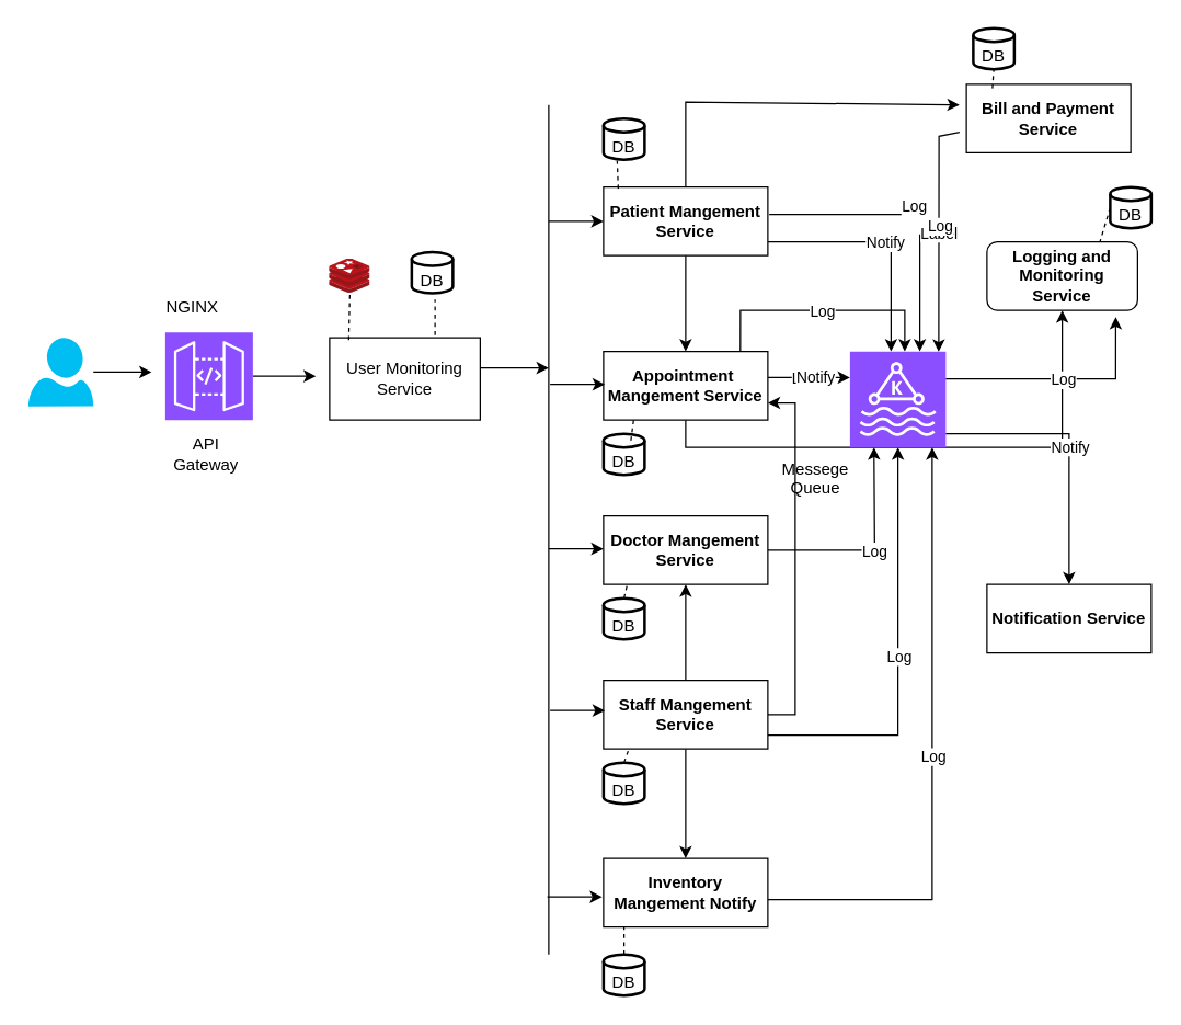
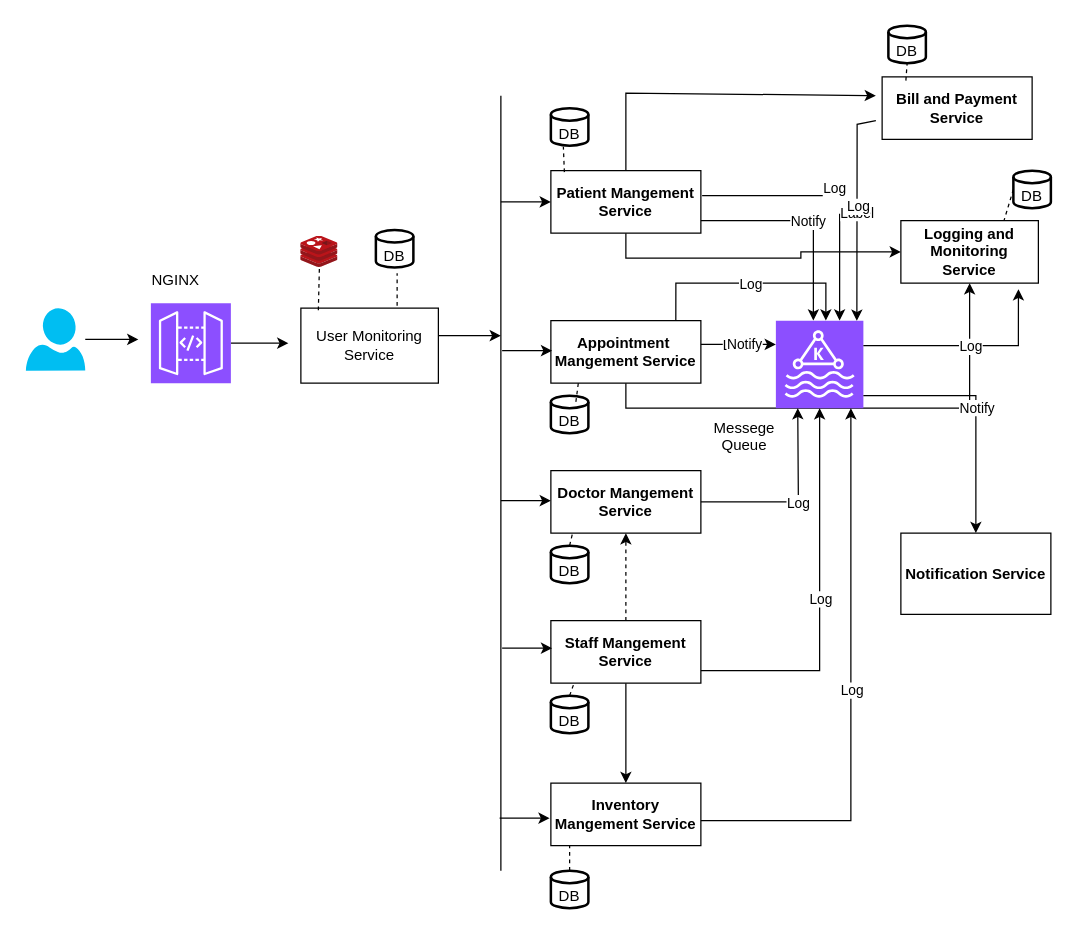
- <mxCell id="21" value="Logging and Monitoring Service" style="whiteSpace=wrap;html=1;fontStyle=1;rounded=1;" parent="1" vertex="1"><mxGeometry x="720" y="176" width="110" height="50" as="geometry" /></mxCell>
+ <mxCell id="21" value="Logging and Monitoring Service" style="rounded=0;whiteSpace=wrap;html=1;fontStyle=1" parent="1" vertex="1"><mxGeometry x="720" y="176" width="110" height="50" as="geometry" /></mxCell>
- <mxCell id="10" style="edgeStyle=orthogonalEdgeStyle;rounded=0;orthogonalLoop=1;jettySize=auto;html=1;exitX=0.5;exitY=1;exitDx=0;exitDy=0;entryX=0.5;entryY=0;entryDx=0;entryDy=0;" parent="1" source="11" target="13" edge="1"><mxGeometry relative="1" as="geometry" /></mxCell>
+ <mxCell id="10" style="edgeStyle=orthogonalEdgeStyle;rounded=0;orthogonalLoop=1;jettySize=auto;html=1;exitX=0.5;exitY=1;exitDx=0;exitDy=0;" parent="1" source="11" target="21" edge="1"><mxGeometry relative="1" as="geometry" /></mxCell>
- <mxCell id="69" value="API Gateway" style="text;html=1;align=center;verticalAlign=middle;whiteSpace=wrap;rounded=0;" parent="1" vertex="1"><mxGeometry x="120" y="316" width="60" height="30" as="geometry" /></mxCell>
- <mxCell id="16" style="edgeStyle=orthogonalEdgeStyle;rounded=0;orthogonalLoop=1;jettySize=auto;html=1;exitX=1;exitY=0.5;exitDx=0;exitDy=0;entryX=1;entryY=0.75;entryDx=0;entryDy=0;" parent="1" source="18" target="13" edge="1"><mxGeometry relative="1" as="geometry" /></mxCell>
- <mxCell id="22" value="Notification Service" style="rounded=0;whiteSpace=wrap;html=1;fontStyle=1" parent="1" vertex="1"><mxGeometry x="720" y="426" width="120" height="50" as="geometry" /></mxCell>
+ <mxCell id="22" value="Notification Service" style="rounded=0;whiteSpace=wrap;html=1;fontStyle=1" parent="1" vertex="1"><mxGeometry x="720" y="426" width="120" height="65" as="geometry" /></mxCell>
- <mxCell id="15" style="edgeStyle=orthogonalEdgeStyle;rounded=0;orthogonalLoop=1;jettySize=auto;html=1;exitX=0.5;exitY=0;exitDx=0;exitDy=0;entryX=0.5;entryY=1;entryDx=0;entryDy=0;" parent="1" source="18" target="14" edge="1"><mxGeometry relative="1" as="geometry" /></mxCell>
+ <mxCell id="15" style="edgeStyle=orthogonalEdgeStyle;rounded=0;orthogonalLoop=1;jettySize=auto;html=1;exitX=0.5;exitY=0;exitDx=0;exitDy=0;entryX=0.5;entryY=1;entryDx=0;entryDy=0;dashed=1;" parent="1" source="18" target="14" edge="1"><mxGeometry relative="1" as="geometry" /></mxCell>
- <mxCell id="19" value="Inventory Mangement Notify" style="rounded=0;whiteSpace=wrap;html=1;fontStyle=1" parent="1" vertex="1"><mxGeometry x="440" y="626" width="120" height="50" as="geometry" /></mxCell>
+ <mxCell id="19" value="Inventory Mangement Service" style="rounded=0;whiteSpace=wrap;html=1;fontStyle=1" parent="1" vertex="1"><mxGeometry x="440" y="626" width="120" height="50" as="geometry" /></mxCell>
